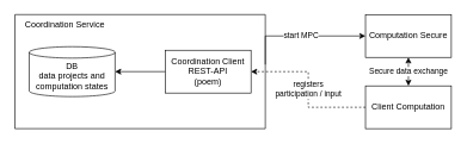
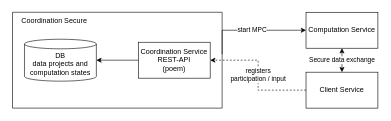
- <mxCell id="8" value="Coordination Service" style="text;html=1;align=center;verticalAlign=middle;whiteSpace=wrap;rounded=0;" parent="6" vertex="1"><mxGeometry x="5" width="130" height="30" as="geometry" /></mxCell>
+ <mxCell id="8" value="Coordination Secure" style="text;html=1;align=center;verticalAlign=middle;whiteSpace=wrap;rounded=0;" parent="6" vertex="1"><mxGeometry x="5" width="130" height="30" as="geometry" /></mxCell>
- <mxCell id="2" value="Computation Secure" style="rounded=0;whiteSpace=wrap;html=1;" parent="1" vertex="1"><mxGeometry x="510" y="20" width="120" height="60" as="geometry" /></mxCell>
+ <mxCell id="2" value="Computation Service" style="rounded=0;whiteSpace=wrap;html=1;" parent="1" vertex="1"><mxGeometry x="510" y="20" width="120" height="60" as="geometry" /></mxCell>
- <mxCell id="7" value="Coordination Client REST-API &lt;br&gt;(poem)" style="rounded=0;whiteSpace=wrap;html=1;" parent="6" vertex="1"><mxGeometry x="210" y="50" width="120" height="60" as="geometry" /></mxCell>
+ <mxCell id="7" value="Coordination Service REST-API &lt;br&gt;(poem)" style="rounded=0;whiteSpace=wrap;html=1;" parent="6" vertex="1"><mxGeometry x="210" y="50" width="120" height="60" as="geometry" /></mxCell>
- <mxCell id="5" value="Client Computation" style="rounded=0;whiteSpace=wrap;html=1;" parent="1" vertex="1"><mxGeometry x="510" y="120" width="120" height="60" as="geometry" /></mxCell>
+ <mxCell id="5" value="Client Service" style="rounded=0;whiteSpace=wrap;html=1;" parent="1" vertex="1"><mxGeometry x="510" y="120" width="120" height="60" as="geometry" /></mxCell>
